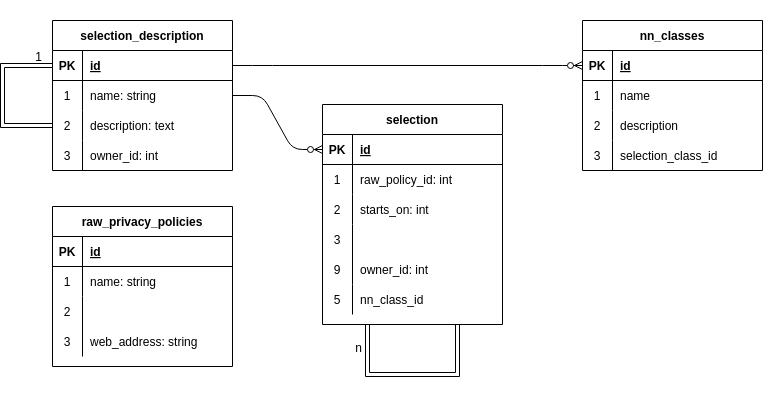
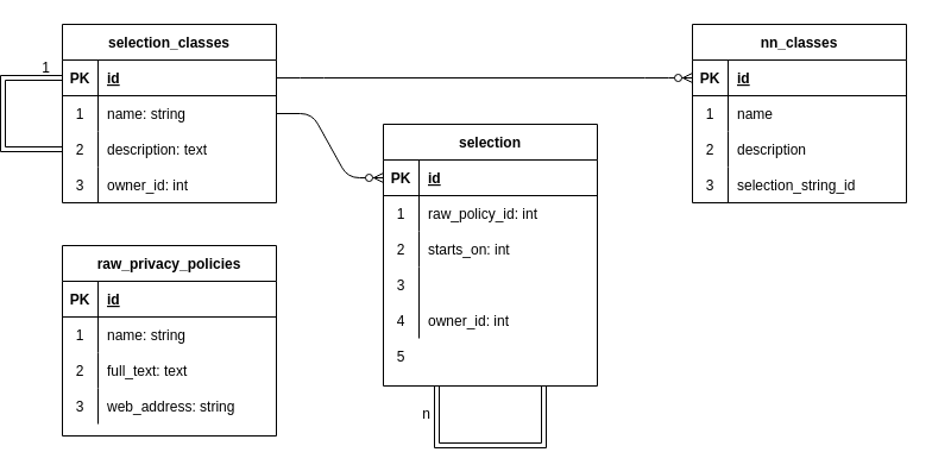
- <mxCell id="16" value="selection_description" style="shape=table;startSize=30;container=1;collapsible=1;childLayout=tableLayout;fixedRows=1;rowLines=0;fontStyle=1;align=center;resizeLast=1;" parent="1" vertex="1"><mxGeometry x="20" y="20" width="180" height="150" as="geometry" /></mxCell>
+ <mxCell id="16" value="selection_classes" style="shape=table;startSize=30;container=1;collapsible=1;childLayout=tableLayout;fixedRows=1;rowLines=0;fontStyle=1;align=center;resizeLast=1;" parent="1" vertex="1"><mxGeometry x="20" y="20" width="180" height="150" as="geometry" /></mxCell>
- <mxCell id="44" value="selection_class_id" style="shape=partialRectangle;connectable=0;fillColor=none;top=0;left=0;bottom=0;right=0;align=left;spacingLeft=6;overflow=hidden;" parent="42" vertex="1"><mxGeometry x="30" width="150" height="30" as="geometry" /></mxCell>
+ <mxCell id="44" value="selection_string_id" style="shape=partialRectangle;connectable=0;fillColor=none;top=0;left=0;bottom=0;right=0;align=left;spacingLeft=6;overflow=hidden;" parent="42" vertex="1"><mxGeometry x="30" width="150" height="30" as="geometry" /></mxCell>
- <mxCell id="58" value="9" style="shape=partialRectangle;connectable=0;fillColor=none;top=0;left=0;bottom=0;right=0;editable=1;overflow=hidden;" parent="57" vertex="1"><mxGeometry width="30" height="30" as="geometry" /></mxCell>
+ <mxCell id="58" value="4" style="shape=partialRectangle;connectable=0;fillColor=none;top=0;left=0;bottom=0;right=0;editable=1;overflow=hidden;" parent="57" vertex="1"><mxGeometry width="30" height="30" as="geometry" /></mxCell>
- <mxCell id="62" value="nn_class_id" style="shape=partialRectangle;connectable=0;fillColor=none;top=0;left=0;bottom=0;right=0;align=left;spacingLeft=6;overflow=hidden;" parent="60" vertex="1"><mxGeometry x="30" width="150" height="30" as="geometry" /></mxCell>
+ <mxCell id="12" value="full_text: text" style="shape=partialRectangle;connectable=0;fillColor=none;top=0;left=0;bottom=0;right=0;align=left;spacingLeft=6;overflow=hidden;" parent="10" vertex="1"><mxGeometry x="30" width="150" height="30" as="geometry" /></mxCell>
